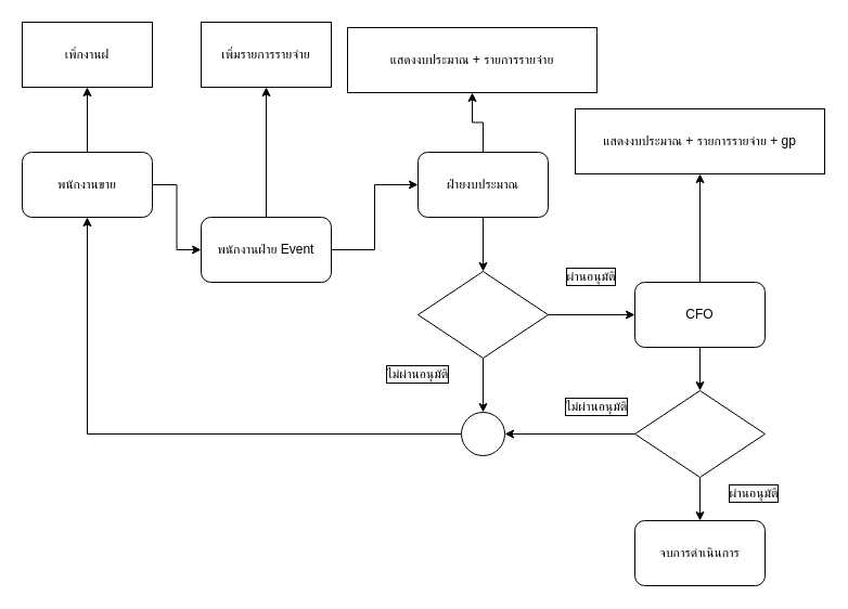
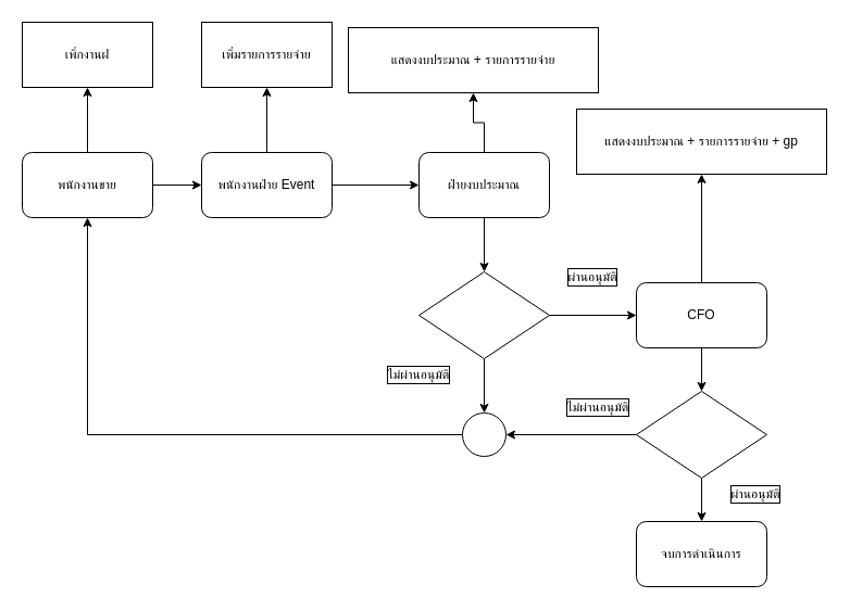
- <mxCell id="7" value="พนักงานฝ่าย Event" style="rounded=1;whiteSpace=wrap;html=1;" parent="1" vertex="1"><mxGeometry x="185" y="200" width="120" height="60" as="geometry" /></mxCell>
+ <mxCell id="7" value="พนักงานฝ่าย Event" style="rounded=1;whiteSpace=wrap;html=1;" parent="1" vertex="1"><mxGeometry x="185" y="140" width="120" height="60" as="geometry" /></mxCell>
